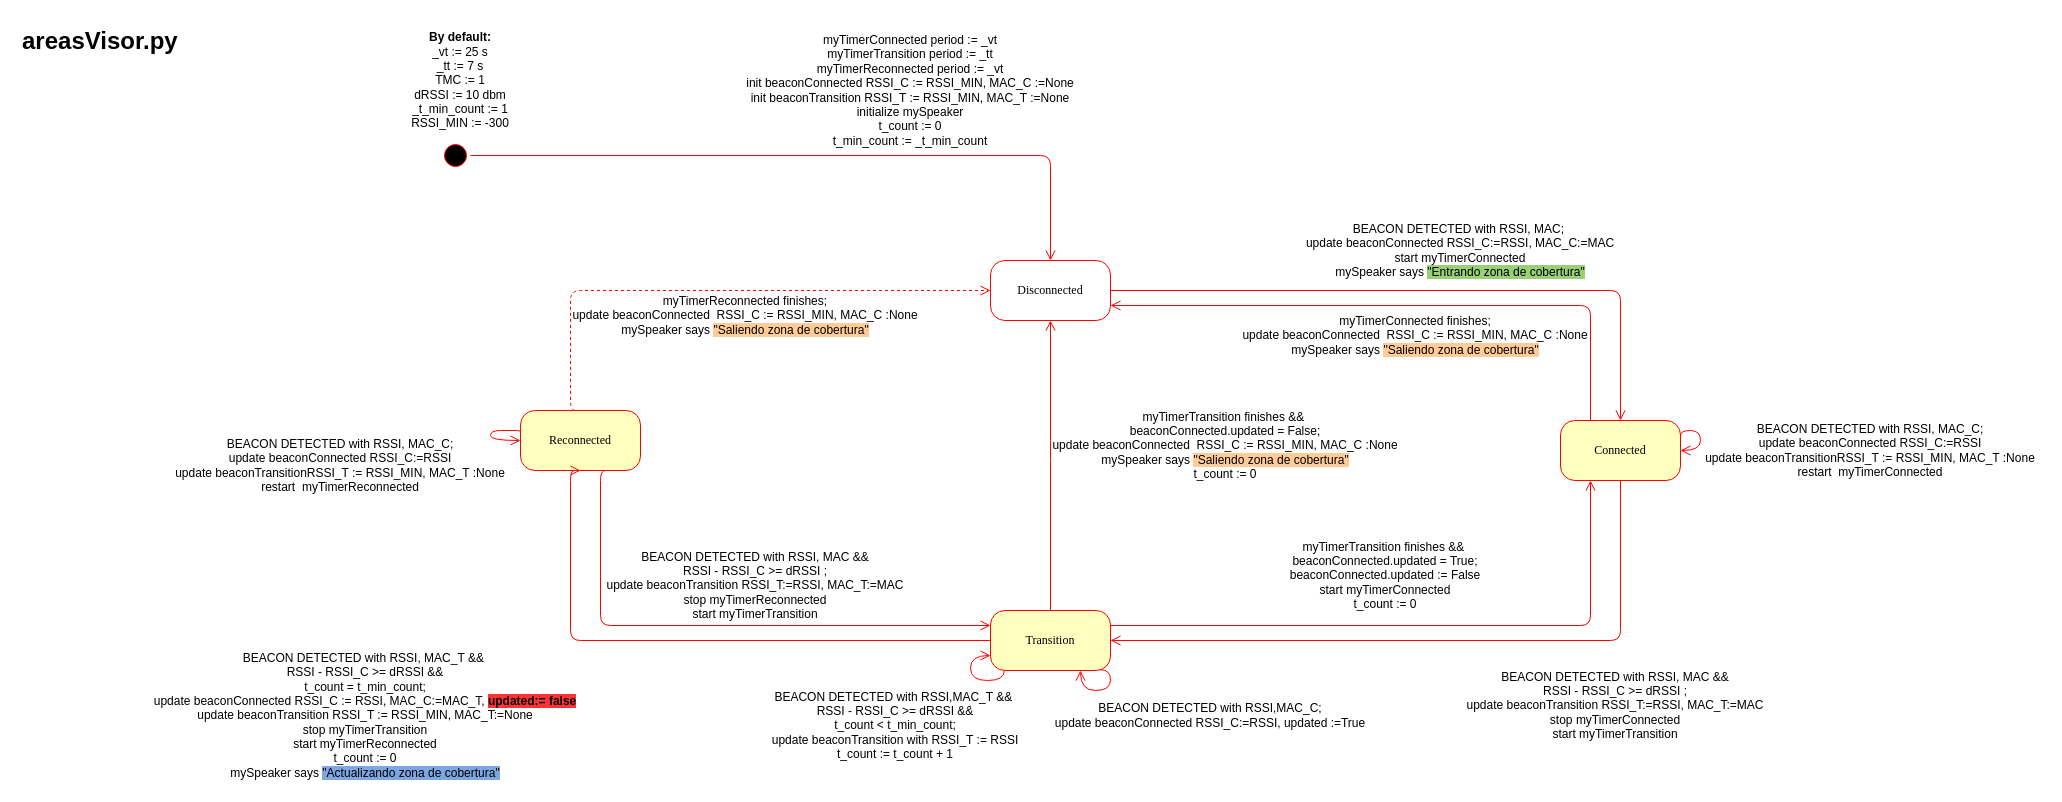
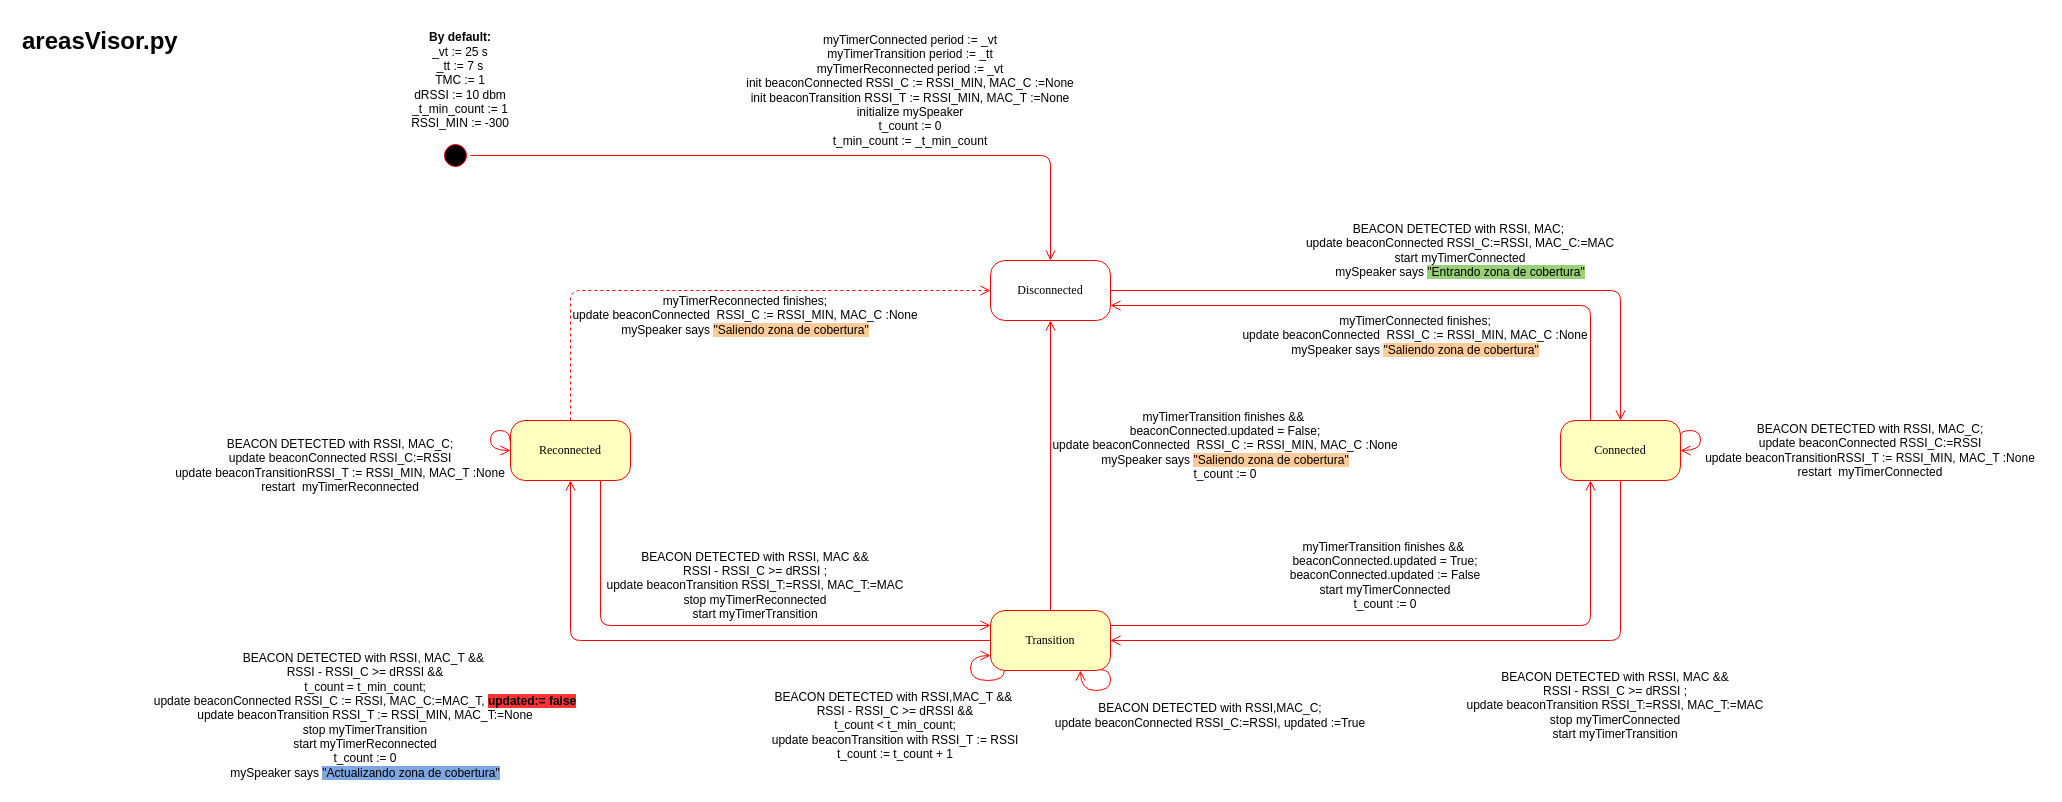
- <mxCell id="9" value="Reconnected" style="rounded=1;whiteSpace=wrap;html=1;arcSize=24;fillColor=#ffffc0;strokeColor=#ff0000;shadow=0;comic=0;labelBackgroundColor=none;fontFamily=Verdana;fontSize=12;fontColor=#000000;align=center;" parent="1" vertex="1"><mxGeometry x="520" y="410" width="120" height="60" as="geometry" /></mxCell>
+ <mxCell id="9" value="Reconnected" style="rounded=1;whiteSpace=wrap;html=1;arcSize=24;fillColor=#ffffc0;strokeColor=#ff0000;shadow=0;comic=0;labelBackgroundColor=none;fontFamily=Verdana;fontSize=12;fontColor=#000000;align=center;" parent="1" vertex="1"><mxGeometry x="510" y="420" width="120" height="60" as="geometry" /></mxCell>
